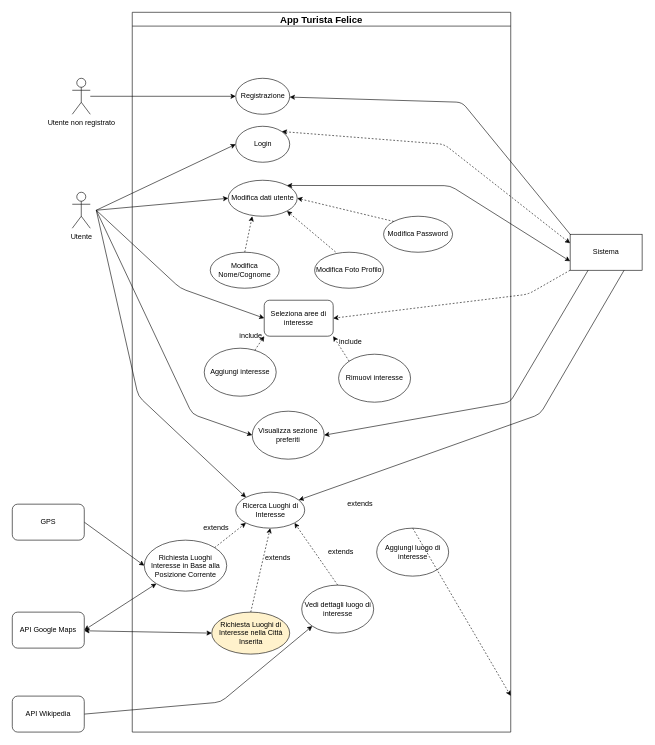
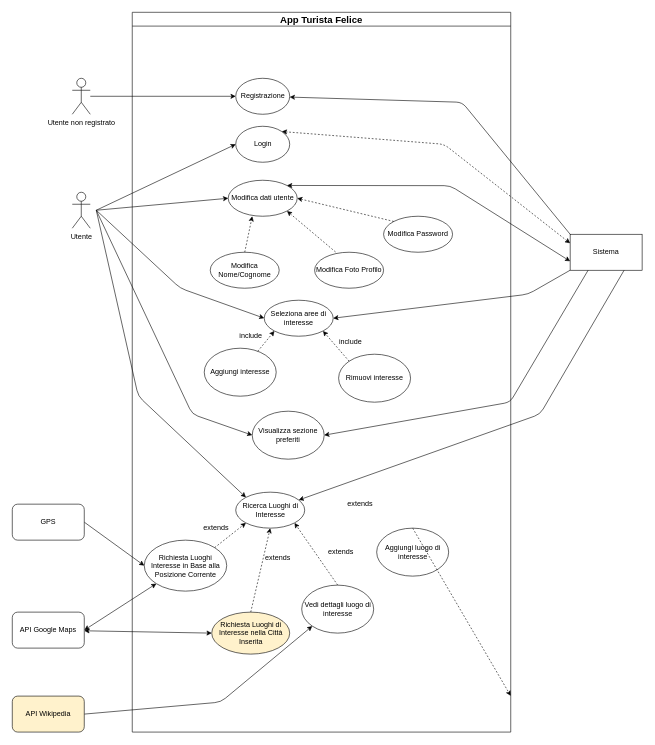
- <mxCell id="29" value="" style="endArrow=classic;html=1;exitX=0;exitY=1;exitDx=0;exitDy=0;entryX=1;entryY=0.5;entryDx=0;entryDy=0;dashed=1;" parent="1" source="25" target="16" edge="1"><mxGeometry width="50" height="50" relative="1" as="geometry"><mxPoint x="950" y="560" as="sourcePoint" /><mxPoint x="1000" y="510" as="targetPoint" /><Array as="points"><mxPoint x="880" y="490" /></Array></mxGeometry></mxCell>
+ <mxCell id="29" value="" style="endArrow=classic;html=1;exitX=0;exitY=1;exitDx=0;exitDy=0;entryX=1;entryY=0.5;entryDx=0;entryDy=0;" parent="1" source="25" target="16" edge="1"><mxGeometry width="50" height="50" relative="1" as="geometry"><mxPoint x="950" y="560" as="sourcePoint" /><mxPoint x="1000" y="510" as="targetPoint" /><Array as="points"><mxPoint x="880" y="490" /></Array></mxGeometry></mxCell>
- <mxCell id="16" value="Seleziona aree di interesse" style="whiteSpace=wrap;html=1;rounded=1;" parent="1" vertex="1"><mxGeometry x="440" y="500" width="115" height="60" as="geometry" /></mxCell>
+ <mxCell id="16" value="Seleziona aree di interesse" style="ellipse;whiteSpace=wrap;html=1;" parent="1" vertex="1"><mxGeometry x="440" y="500" width="115" height="60" as="geometry" /></mxCell>
- <mxCell id="51" value="API Wikipedia" style="rounded=1;whiteSpace=wrap;html=1;" parent="1" vertex="1"><mxGeometry x="20" y="1160" width="120" height="60" as="geometry" /></mxCell>
+ <mxCell id="51" value="API Wikipedia" style="rounded=1;whiteSpace=wrap;html=1;fillColor=#fff2cc;" parent="1" vertex="1"><mxGeometry x="20" y="1160" width="120" height="60" as="geometry" /></mxCell>
